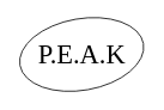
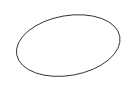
- <mxCell id="3" value="&lt;font style=&quot;font-size: 30px;&quot;&gt;P.E.A.K&lt;/font&gt;" style="rounded=0;whiteSpace=wrap;html=1;fontFamily=Calibri;fontSource=https%3A%2F%2Ffonts.googleapis.com%2Fcss%3Ffamily%3DCalibri%3A400%2C700%2C400italic%2C700italic;fontSize=18;strokeColor=none;fillColor=none;" parent="1" vertex="1"><mxGeometry x="20.66" y="30.41" width="140" height="60" as="geometry" /></mxCell>
